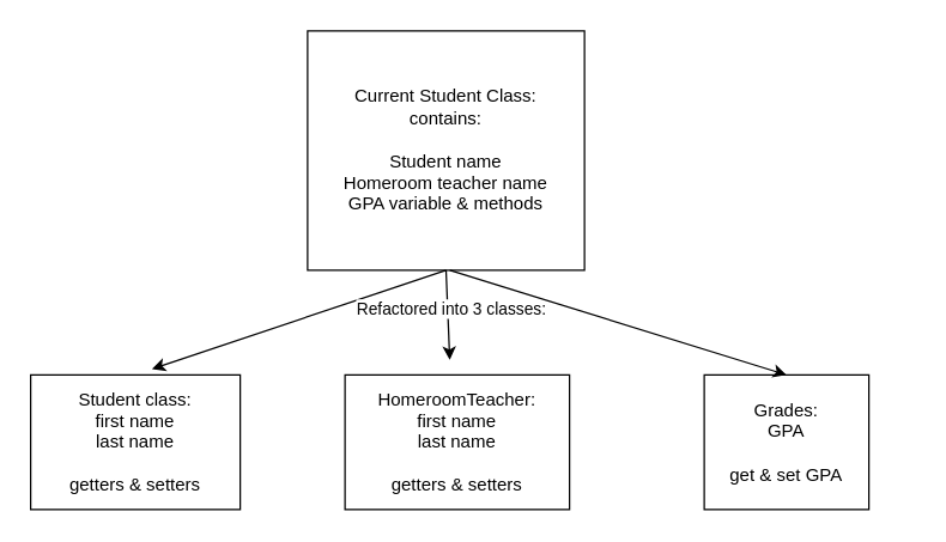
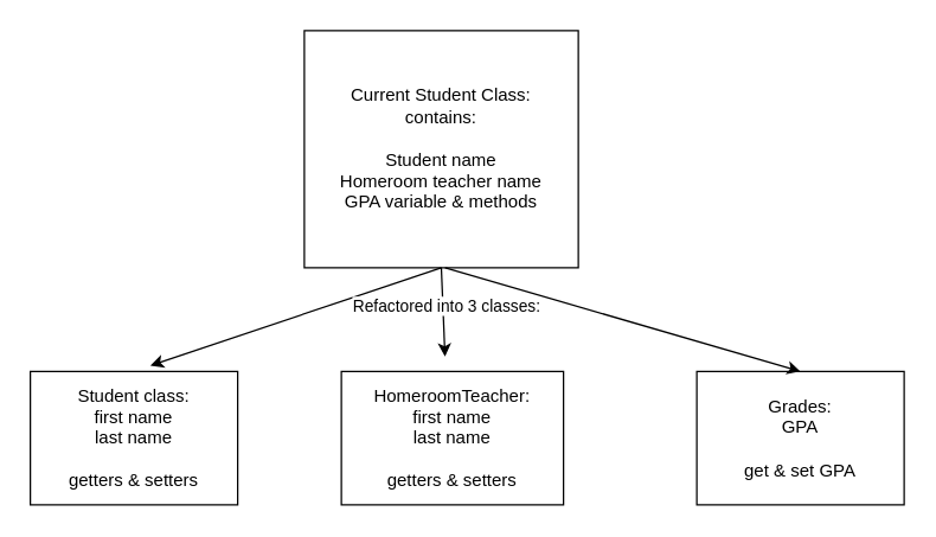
- <mxCell id="5" value="Grades:&lt;div&gt;GPA&lt;/div&gt;&lt;div&gt;&lt;br&gt;&lt;/div&gt;&lt;div&gt;get &amp;amp; set GPA&lt;/div&gt;" style="rounded=0;whiteSpace=wrap;html=1;" vertex="1" parent="1"><mxGeometry x="470" y="250" width="110" height="90" as="geometry" /></mxCell>
+ <mxCell id="5" value="Grades:&lt;div&gt;GPA&lt;/div&gt;&lt;div&gt;&lt;br&gt;&lt;/div&gt;&lt;div&gt;get &amp;amp; set GPA&lt;/div&gt;" style="rounded=0;whiteSpace=wrap;html=1;" vertex="1" parent="1"><mxGeometry x="470" y="250" width="140" height="90" as="geometry" /></mxCell>
